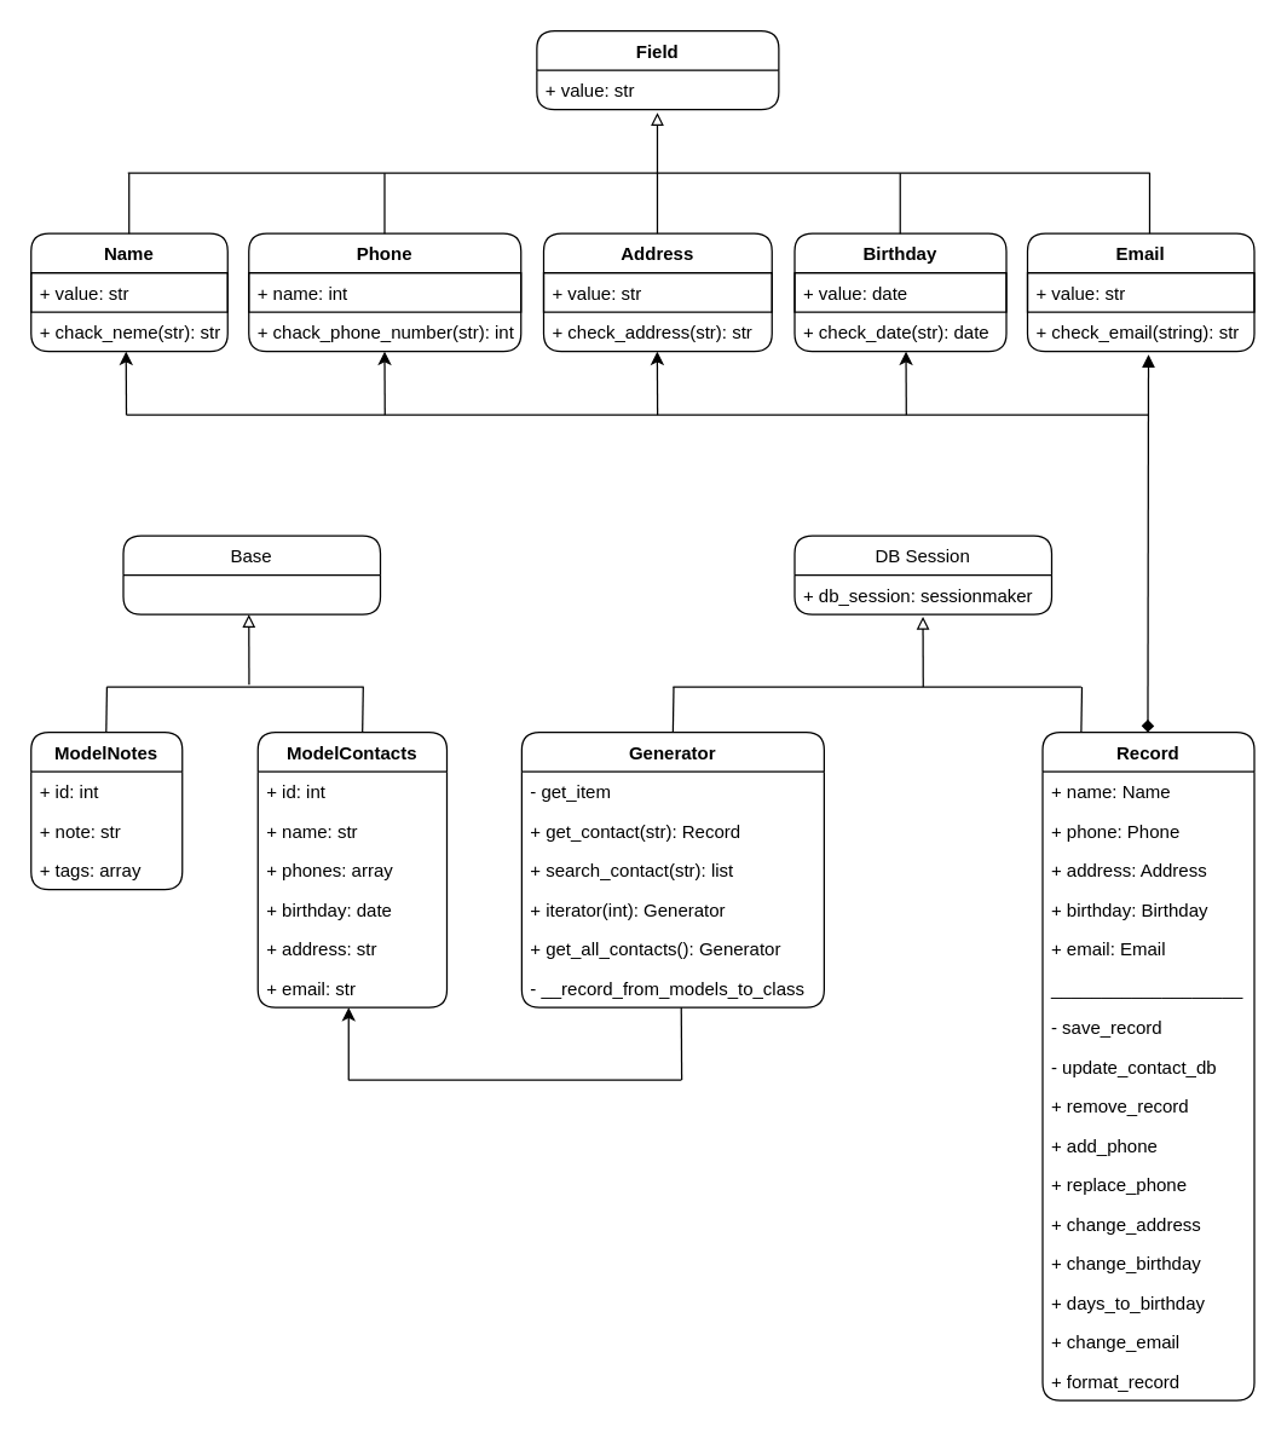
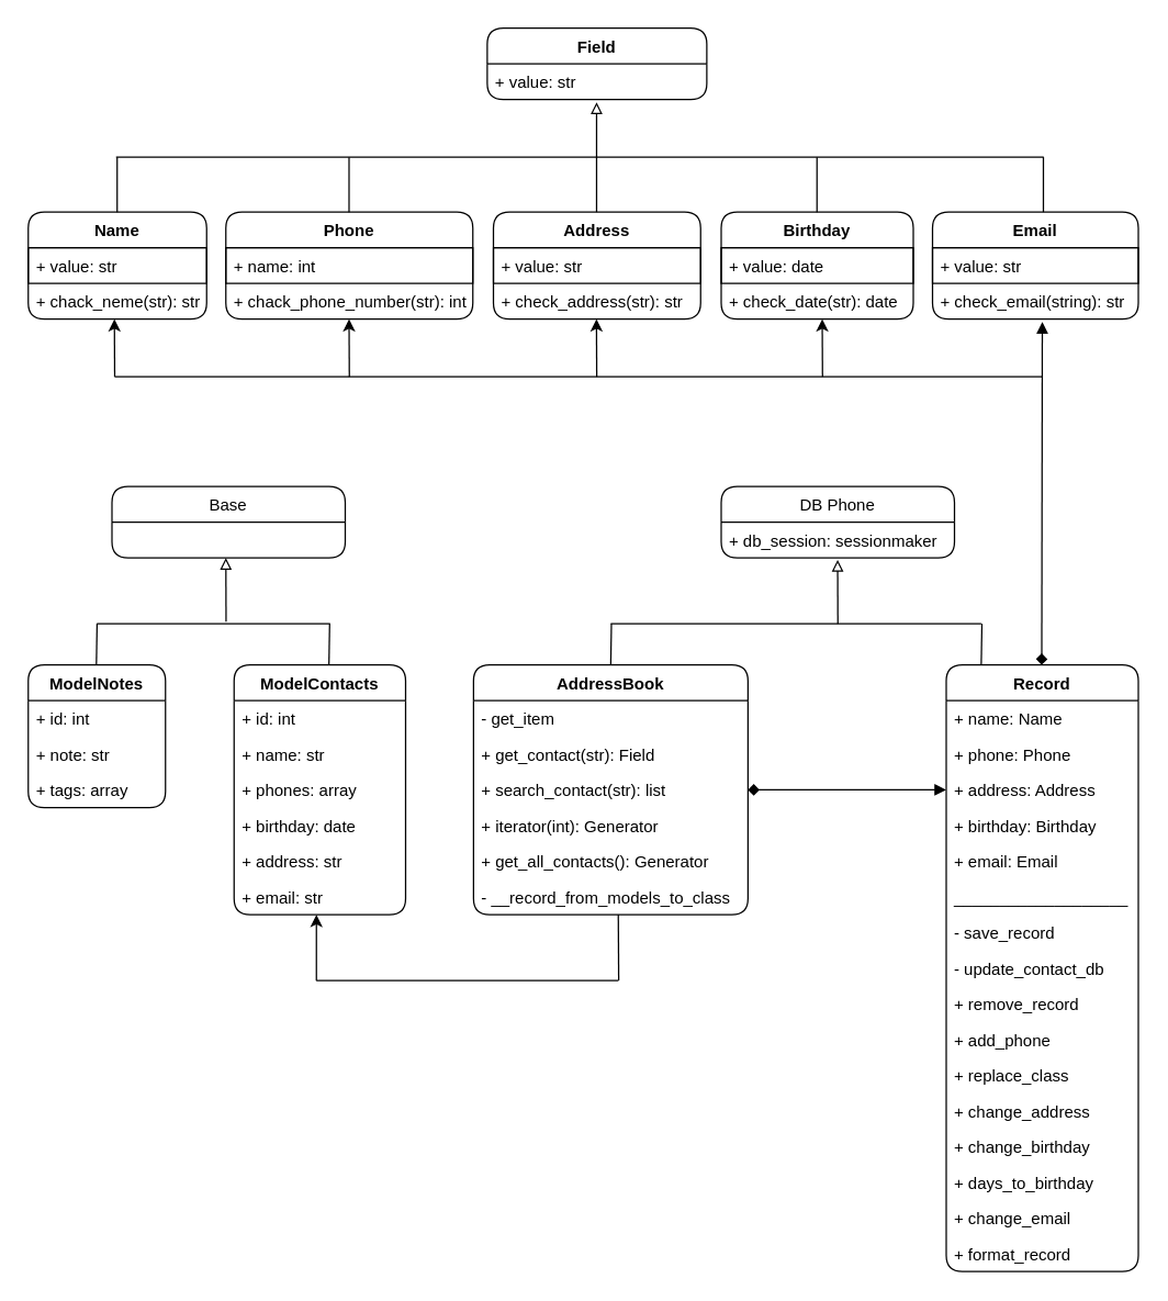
- <mxCell id="19" value="DB Session" style="swimlane;fontStyle=0;childLayout=stackLayout;horizontal=1;startSize=26;fillColor=none;horizontalStack=0;resizeParent=1;resizeParentMax=0;resizeLast=0;collapsible=1;marginBottom=0;rounded=1;" vertex="1" parent="1"><mxGeometry x="525" y="354" width="170" height="52" as="geometry" /></mxCell>
+ <mxCell id="19" value="DB Phone" style="swimlane;fontStyle=0;childLayout=stackLayout;horizontal=1;startSize=26;fillColor=none;horizontalStack=0;resizeParent=1;resizeParentMax=0;resizeLast=0;collapsible=1;marginBottom=0;rounded=1;" vertex="1" parent="1"><mxGeometry x="525" y="354" width="170" height="52" as="geometry" /></mxCell>
- <mxCell id="38" value="Generator" style="swimlane;fontStyle=1;childLayout=stackLayout;horizontal=1;startSize=26;fillColor=none;horizontalStack=0;resizeParent=1;resizeParentMax=0;resizeLast=0;collapsible=1;marginBottom=0;rounded=1;glass=0;sketch=0;strokeColor=default;swimlaneLine=1;shadow=0;" vertex="1" parent="1"><mxGeometry x="344.5" y="484" width="200" height="182" as="geometry" /></mxCell>
+ <mxCell id="38" value="AddressBook" style="swimlane;fontStyle=1;childLayout=stackLayout;horizontal=1;startSize=26;fillColor=none;horizontalStack=0;resizeParent=1;resizeParentMax=0;resizeLast=0;collapsible=1;marginBottom=0;rounded=1;glass=0;sketch=0;strokeColor=default;swimlaneLine=1;shadow=0;" vertex="1" parent="1"><mxGeometry x="344.5" y="484" width="200" height="182" as="geometry" /></mxCell>
- <mxCell id="40" value="+ get_contact(str): Record" style="text;strokeColor=none;fillColor=none;align=left;verticalAlign=top;spacingLeft=4;spacingRight=4;overflow=hidden;rotatable=0;points=[[0,0.5],[1,0.5]];portConstraint=eastwest;rounded=0;glass=0;sketch=1;" vertex="1" parent="38"><mxGeometry y="52" width="200" height="26" as="geometry" /></mxCell>
+ <mxCell id="40" value="+ get_contact(str): Field" style="text;strokeColor=none;fillColor=none;align=left;verticalAlign=top;spacingLeft=4;spacingRight=4;overflow=hidden;rotatable=0;points=[[0,0.5],[1,0.5]];portConstraint=eastwest;rounded=0;glass=0;sketch=1;" vertex="1" parent="38"><mxGeometry y="52" width="200" height="26" as="geometry" /></mxCell>
+ <mxCell id="69" value="" style="endArrow=diamond;html=1;endFill=1;entryX=1;entryY=0.5;entryDx=0;entryDy=0;startArrow=block;startFill=1;exitX=0;exitY=0.5;exitDx=0;exitDy=0;" edge="1" parent="1" source="24" target="41"><mxGeometry width="50" height="50" relative="1" as="geometry"><mxPoint x="615" y="564" as="sourcePoint" /><mxPoint x="614.5" y="724" as="targetPoint" /></mxGeometry></mxCell>
- <mxCell id="32" value="+ replace_phone" style="text;strokeColor=none;fillColor=none;align=left;verticalAlign=top;spacingLeft=4;spacingRight=4;overflow=hidden;rotatable=0;points=[[0,0.5],[1,0.5]];portConstraint=eastwest;" vertex="1" parent="21"><mxGeometry y="286" width="140" height="26" as="geometry" /></mxCell>
+ <mxCell id="32" value="+ replace_class" style="text;strokeColor=none;fillColor=none;align=left;verticalAlign=top;spacingLeft=4;spacingRight=4;overflow=hidden;rotatable=0;points=[[0,0.5],[1,0.5]];portConstraint=eastwest;" vertex="1" parent="21"><mxGeometry y="286" width="140" height="26" as="geometry" /></mxCell>
